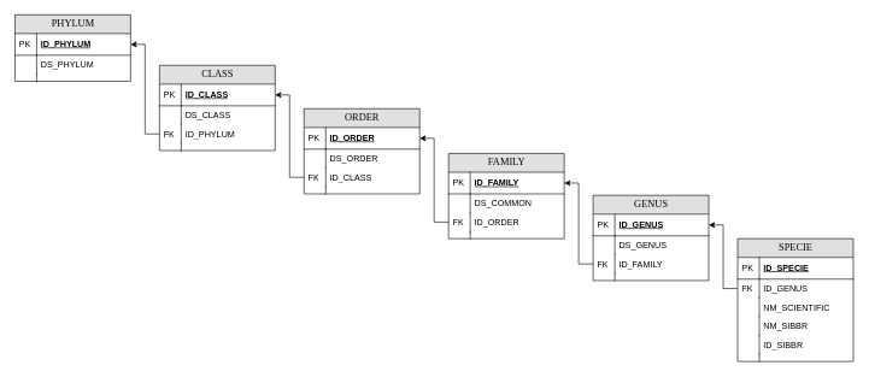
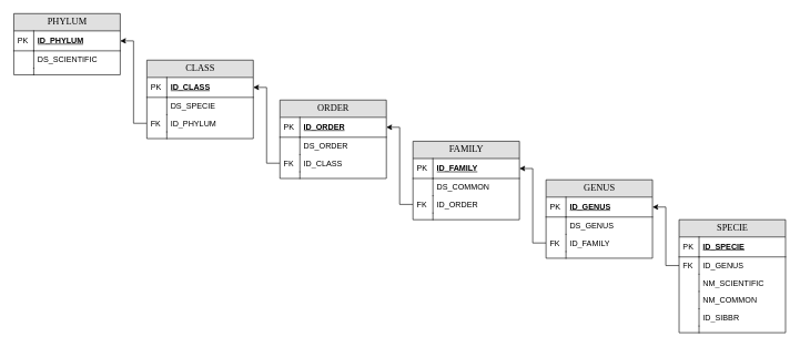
- <mxCell id="59" value="DS_PHYLUM" style="shape=partialRectangle;top=0;left=0;right=0;bottom=0;html=1;align=left;verticalAlign=top;fillColor=none;spacingLeft=34;spacingRight=4;whiteSpace=wrap;overflow=hidden;rotatable=0;points=[[0,0.5],[1,0.5]];portConstraint=eastwest;dropTarget=0;" parent="56" vertex="1"><mxGeometry y="56" width="160" height="26" as="geometry" /></mxCell>
+ <mxCell id="59" value="DS_SCIENTIFIC" style="shape=partialRectangle;top=0;left=0;right=0;bottom=0;html=1;align=left;verticalAlign=top;fillColor=none;spacingLeft=34;spacingRight=4;whiteSpace=wrap;overflow=hidden;rotatable=0;points=[[0,0.5],[1,0.5]];portConstraint=eastwest;dropTarget=0;" parent="56" vertex="1"><mxGeometry y="56" width="160" height="26" as="geometry" /></mxCell>
- <mxCell id="50" value="DS_CLASS" style="shape=partialRectangle;top=0;left=0;right=0;bottom=0;html=1;align=left;verticalAlign=top;fillColor=none;spacingLeft=34;spacingRight=4;whiteSpace=wrap;overflow=hidden;rotatable=0;points=[[0,0.5],[1,0.5]];portConstraint=eastwest;dropTarget=0;" parent="47" vertex="1"><mxGeometry y="56" width="160" height="26" as="geometry" /></mxCell>
+ <mxCell id="50" value="DS_SPECIE" style="shape=partialRectangle;top=0;left=0;right=0;bottom=0;html=1;align=left;verticalAlign=top;fillColor=none;spacingLeft=34;spacingRight=4;whiteSpace=wrap;overflow=hidden;rotatable=0;points=[[0,0.5],[1,0.5]];portConstraint=eastwest;dropTarget=0;" parent="47" vertex="1"><mxGeometry y="56" width="160" height="26" as="geometry" /></mxCell>
- <mxCell id="23" value="NM_SIBBR" style="shape=partialRectangle;top=0;left=0;right=0;bottom=0;html=1;align=left;verticalAlign=top;fillColor=none;spacingLeft=34;spacingRight=4;whiteSpace=wrap;overflow=hidden;rotatable=0;points=[[0,0.5],[1,0.5]];portConstraint=eastwest;dropTarget=0;" parent="16" vertex="1"><mxGeometry y="108" width="160" height="26" as="geometry" /></mxCell>
+ <mxCell id="23" value="NM_COMMON" style="shape=partialRectangle;top=0;left=0;right=0;bottom=0;html=1;align=left;verticalAlign=top;fillColor=none;spacingLeft=34;spacingRight=4;whiteSpace=wrap;overflow=hidden;rotatable=0;points=[[0,0.5],[1,0.5]];portConstraint=eastwest;dropTarget=0;" parent="16" vertex="1"><mxGeometry y="108" width="160" height="26" as="geometry" /></mxCell>
